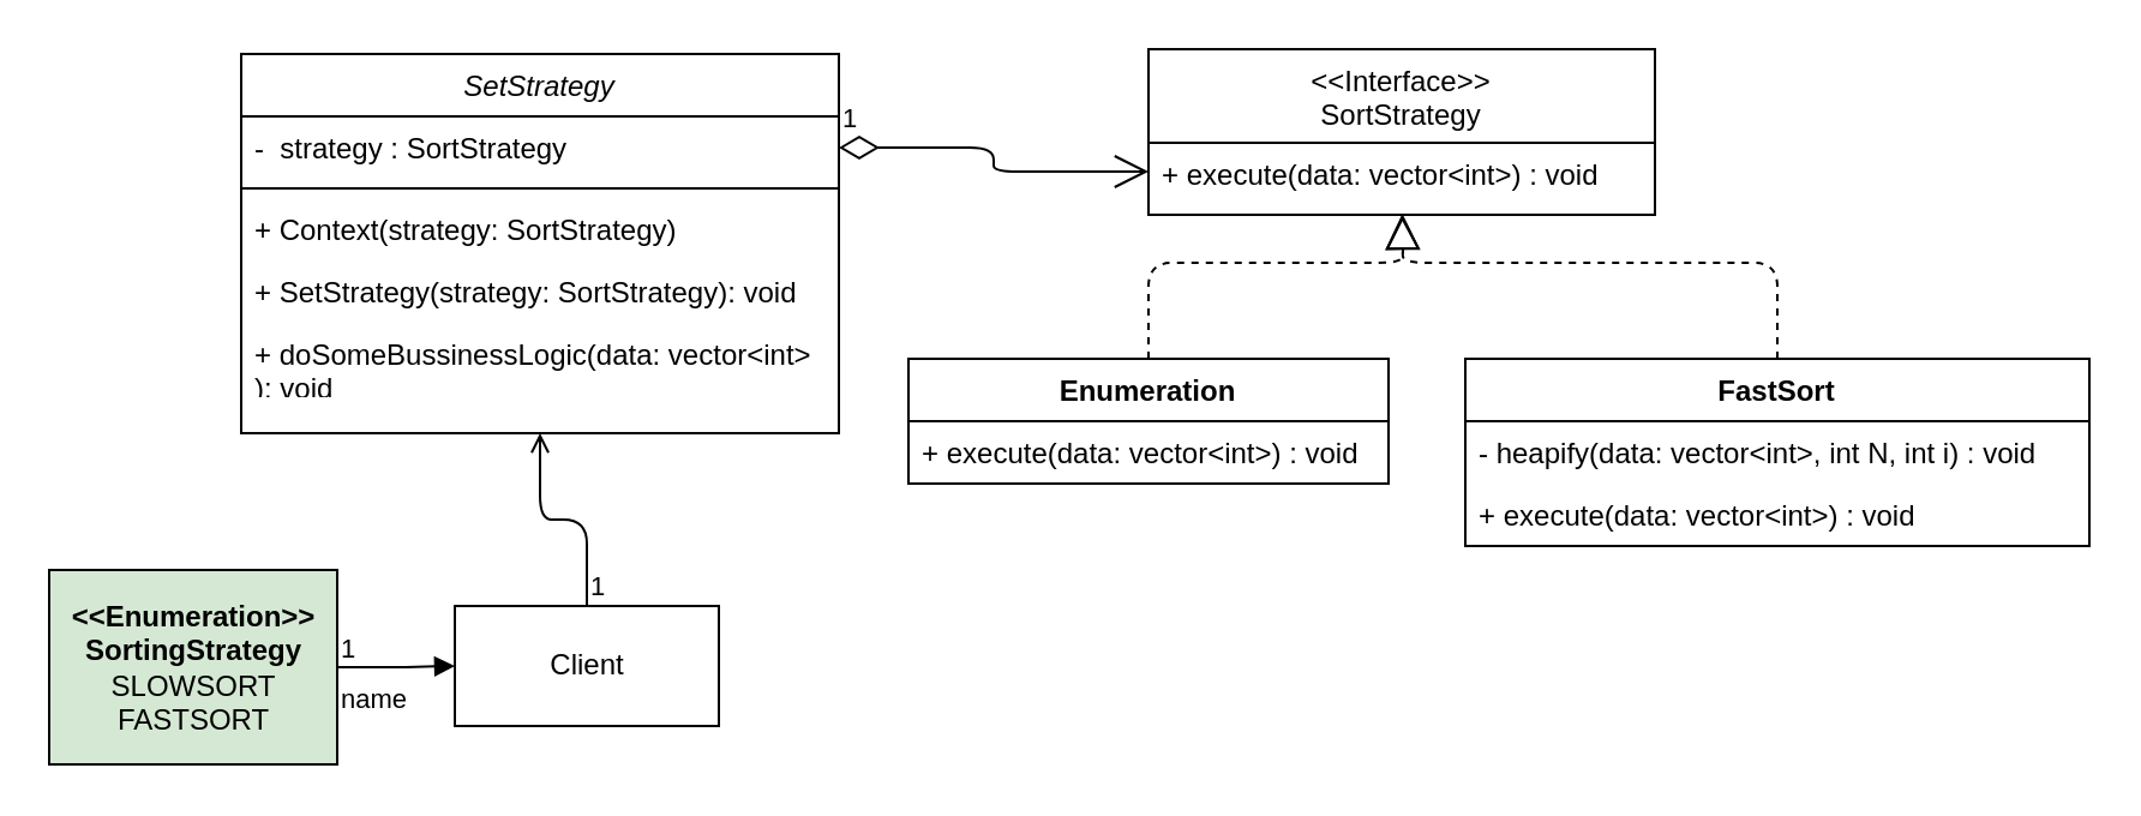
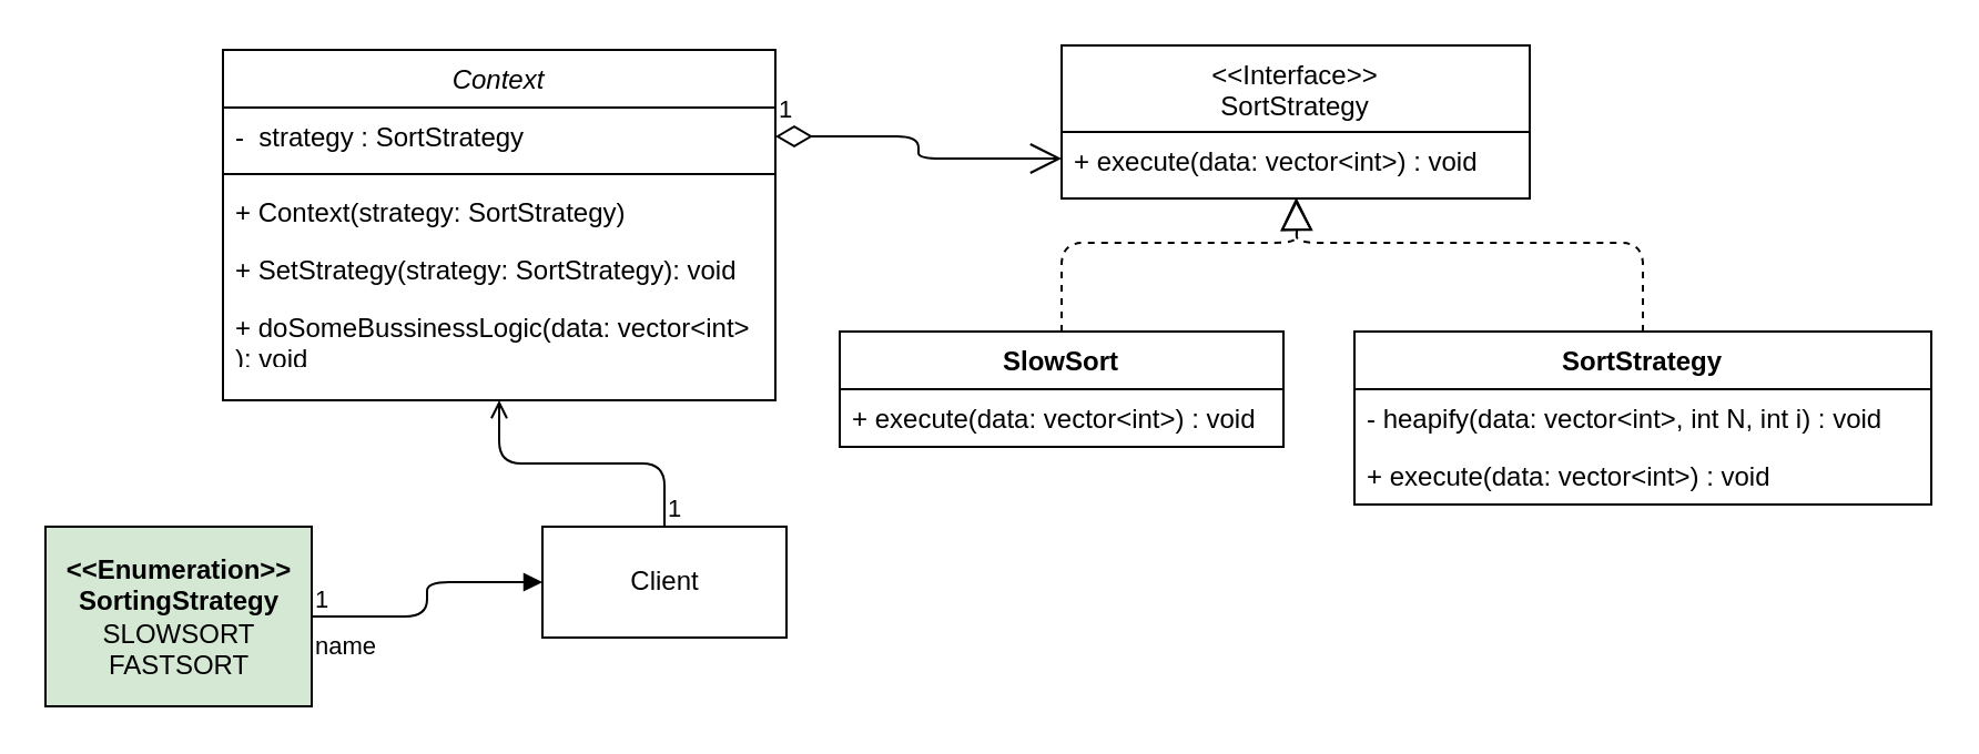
- <mxCell id="2" value="SetStrategy" style="swimlane;fontStyle=2;align=center;verticalAlign=top;childLayout=stackLayout;horizontal=1;startSize=26;horizontalStack=0;resizeParent=1;resizeLast=0;collapsible=1;marginBottom=0;rounded=0;shadow=0;strokeWidth=1;" parent="1" vertex="1"><mxGeometry x="100" y="22" width="249" height="158" as="geometry"><mxRectangle x="230" y="140" width="160" height="26" as="alternateBounds" /></mxGeometry></mxCell>
+ <mxCell id="2" value="Context" style="swimlane;fontStyle=2;align=center;verticalAlign=top;childLayout=stackLayout;horizontal=1;startSize=26;horizontalStack=0;resizeParent=1;resizeLast=0;collapsible=1;marginBottom=0;rounded=0;shadow=0;strokeWidth=1;" parent="1" vertex="1"><mxGeometry x="100" y="22" width="249" height="158" as="geometry"><mxRectangle x="230" y="140" width="160" height="26" as="alternateBounds" /></mxGeometry></mxCell>
- <mxCell id="14" value="Enumeration" style="swimlane;fontStyle=1;align=center;verticalAlign=top;childLayout=stackLayout;horizontal=1;startSize=26;horizontalStack=0;resizeParent=1;resizeParentMax=0;resizeLast=0;collapsible=1;marginBottom=0;" parent="1" vertex="1"><mxGeometry x="378" y="149" width="200" height="52" as="geometry" /></mxCell>
+ <mxCell id="14" value="SlowSort" style="swimlane;fontStyle=1;align=center;verticalAlign=top;childLayout=stackLayout;horizontal=1;startSize=26;horizontalStack=0;resizeParent=1;resizeParentMax=0;resizeLast=0;collapsible=1;marginBottom=0;" parent="1" vertex="1"><mxGeometry x="378" y="149" width="200" height="52" as="geometry" /></mxCell>
- <mxCell id="16" value="FastSort" style="swimlane;fontStyle=1;align=center;verticalAlign=top;childLayout=stackLayout;horizontal=1;startSize=26;horizontalStack=0;resizeParent=1;resizeParentMax=0;resizeLast=0;collapsible=1;marginBottom=0;" parent="1" vertex="1"><mxGeometry x="610" y="149" width="260" height="78" as="geometry" /></mxCell>
+ <mxCell id="16" value="SortStrategy" style="swimlane;fontStyle=1;align=center;verticalAlign=top;childLayout=stackLayout;horizontal=1;startSize=26;horizontalStack=0;resizeParent=1;resizeParentMax=0;resizeLast=0;collapsible=1;marginBottom=0;" parent="1" vertex="1"><mxGeometry x="610" y="149" width="260" height="78" as="geometry" /></mxCell>
- <mxCell id="11" value="Client" style="html=1;" parent="1" vertex="1"><mxGeometry x="189" y="252" width="110" height="50" as="geometry" /></mxCell>
+ <mxCell id="11" value="Client" style="html=1;" parent="1" vertex="1"><mxGeometry x="244" y="237" width="110" height="50" as="geometry" /></mxCell>
